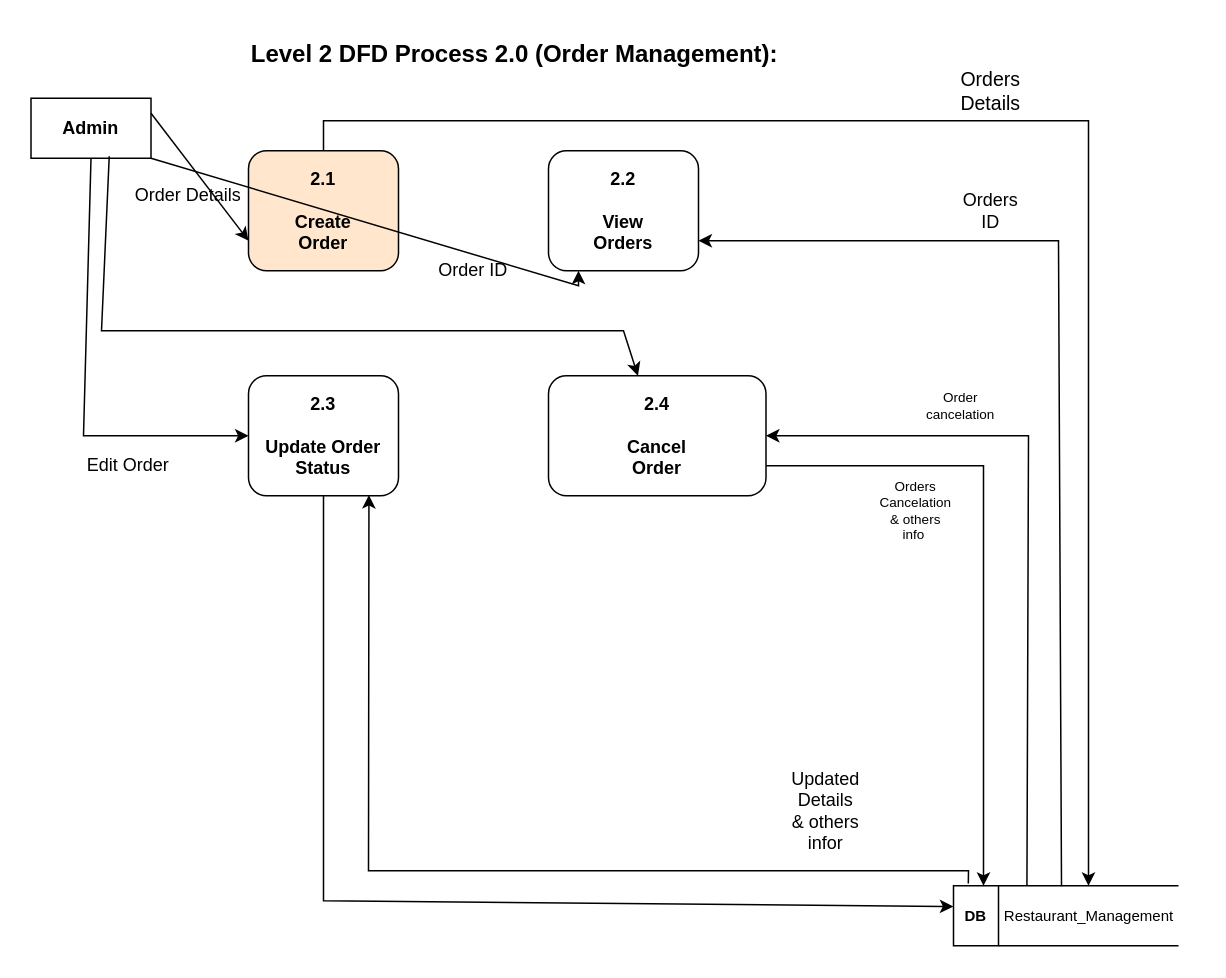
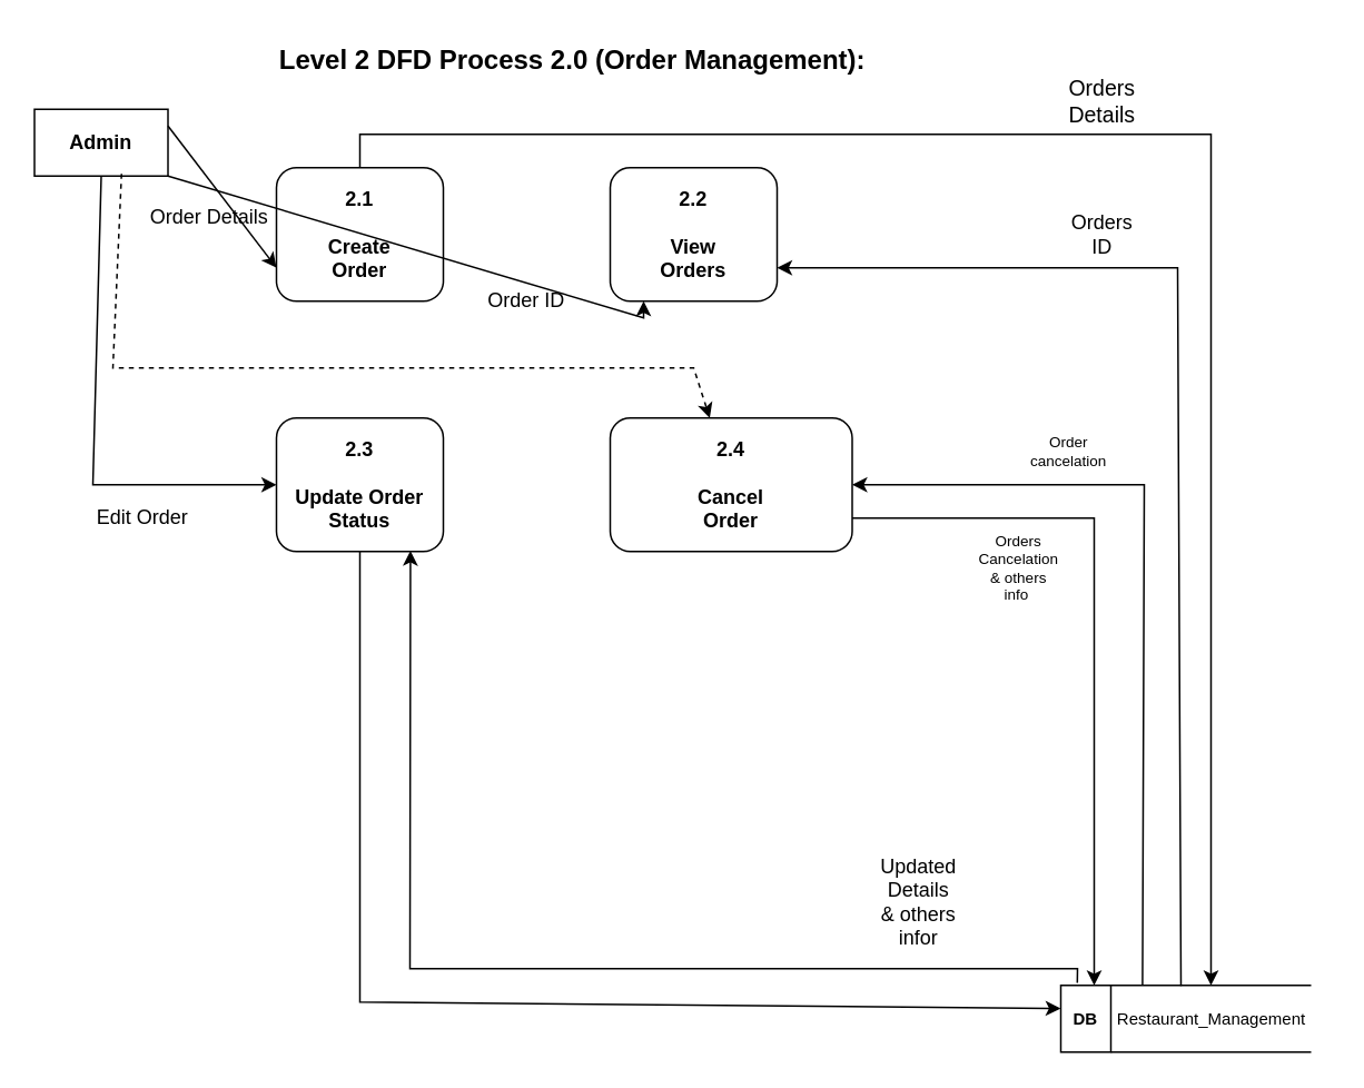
- <mxCell id="4" value="2.1&#10;&#10;Create&#10;Order" style="rounded=1;whiteSpace=wrap;html=1;strokeColor=#000000;fillColor=#ffe6cc;fontSize=12;fontStyle=1;align=center;" parent="1" vertex="1"><mxGeometry x="165" y="100" width="100" height="80" as="geometry" /></mxCell>
+ <mxCell id="4" value="2.1&#10;&#10;Create&#10;Order" style="rounded=1;whiteSpace=wrap;html=1;strokeColor=#000000;fillColor=#ffffff;fontSize=12;fontStyle=1;align=center;" parent="1" vertex="1"><mxGeometry x="165" y="100" width="100" height="80" as="geometry" /></mxCell>
- <mxCell id="14" value="" style="endArrow=classic;html=1;rounded=0;exitX=0.652;exitY=0.966;exitDx=0;exitDy=0;exitPerimeter=0;" parent="1" source="3" target="7" edge="1"><mxGeometry width="50" height="50" relative="1" as="geometry"><mxPoint x="355" y="400" as="sourcePoint" /><mxPoint x="405" y="350" as="targetPoint" /><Array as="points"><mxPoint x="67" y="220" /><mxPoint x="415" y="220" /></Array></mxGeometry></mxCell>
+ <mxCell id="14" value="" style="endArrow=classic;html=1;rounded=0;exitX=0.652;exitY=0.966;exitDx=0;exitDy=0;exitPerimeter=0;dashed=1;" parent="1" source="3" target="7" edge="1"><mxGeometry width="50" height="50" relative="1" as="geometry"><mxPoint x="355" y="400" as="sourcePoint" /><mxPoint x="405" y="350" as="targetPoint" /><Array as="points"><mxPoint x="67" y="220" /><mxPoint x="415" y="220" /></Array></mxGeometry></mxCell>
